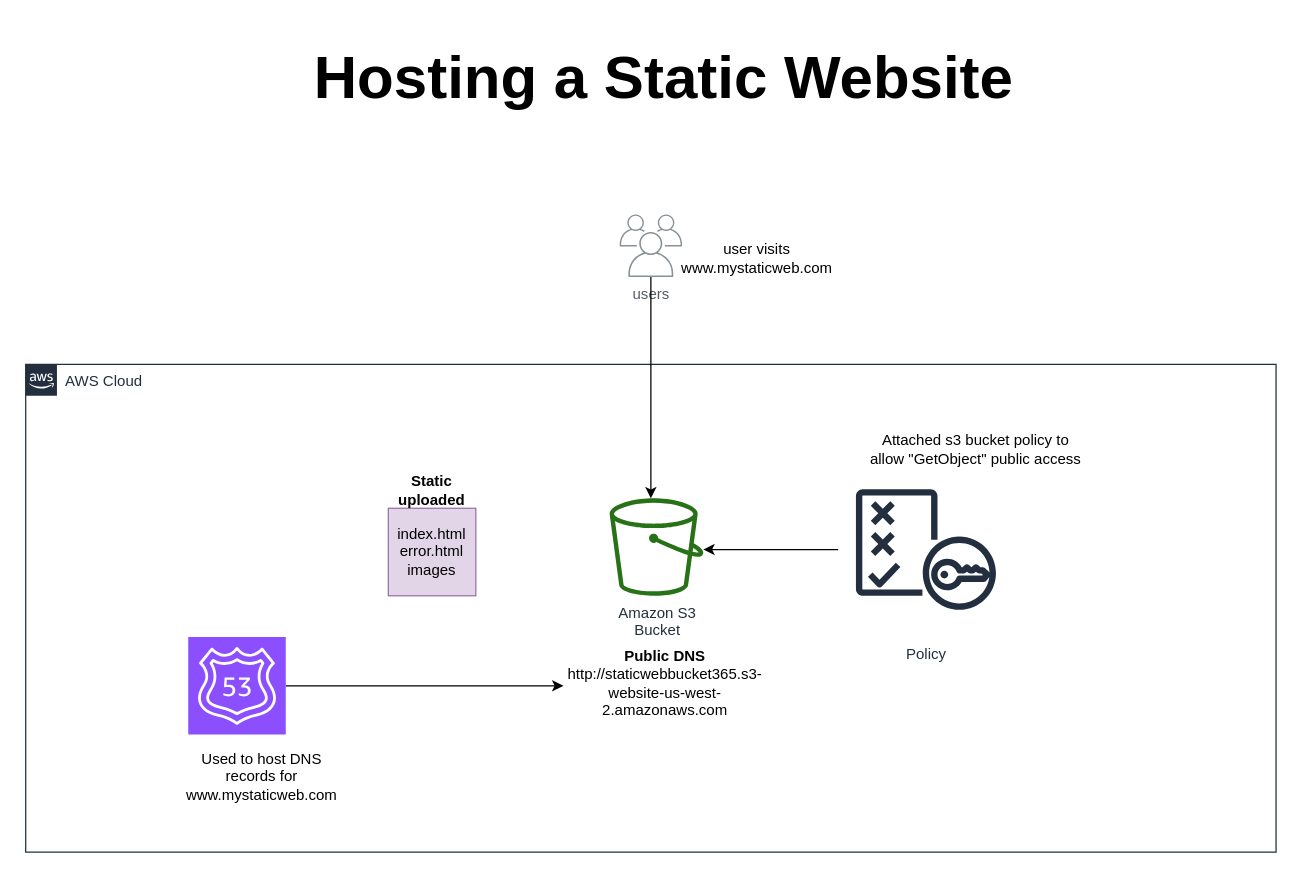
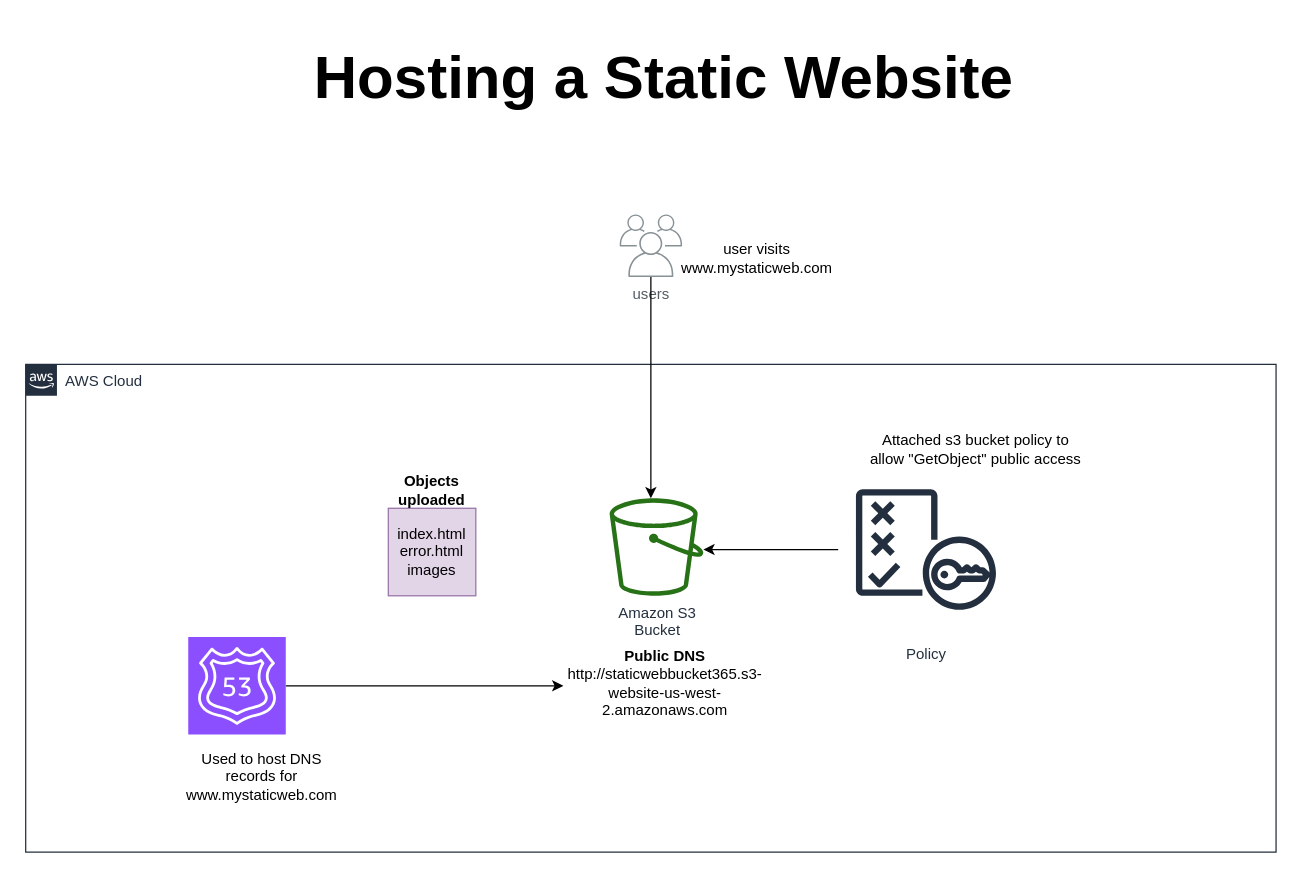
- <mxCell id="6" value="&lt;b&gt;Static uploaded&lt;/b&gt;" style="text;html=1;align=center;verticalAlign=middle;whiteSpace=wrap;rounded=0;" vertex="1" parent="4"><mxGeometry x="5" width="60" height="30" as="geometry" /></mxCell>
+ <mxCell id="6" value="&lt;b&gt;Objects uploaded&lt;/b&gt;" style="text;html=1;align=center;verticalAlign=middle;whiteSpace=wrap;rounded=0;" vertex="1" parent="4"><mxGeometry x="5" width="60" height="30" as="geometry" /></mxCell>
